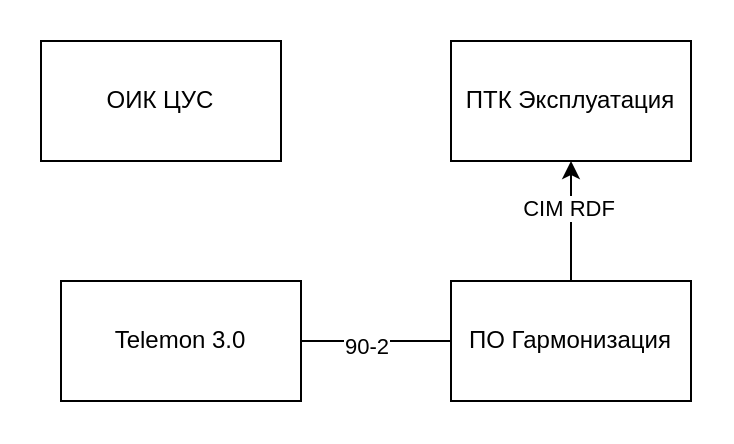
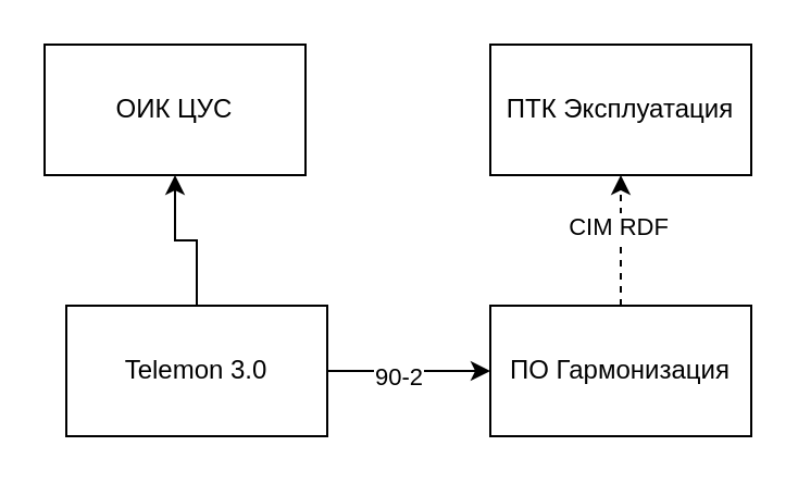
+ <mxCell id="6" value="" style="edgeStyle=orthogonalEdgeStyle;rounded=0;orthogonalLoop=1;jettySize=auto;html=1;" edge="1" parent="1" source="9" target="10"><mxGeometry relative="1" as="geometry" /></mxCell>
- <mxCell id="3" value="" style="edgeStyle=orthogonalEdgeStyle;rounded=0;orthogonalLoop=1;jettySize=auto;html=1;" edge="1" parent="1" source="5" target="2"><mxGeometry relative="1" as="geometry" /></mxCell>
+ <mxCell id="3" value="" style="edgeStyle=orthogonalEdgeStyle;rounded=0;orthogonalLoop=1;jettySize=auto;html=1;dashed=1;" edge="1" parent="1" source="5" target="2"><mxGeometry relative="1" as="geometry" /></mxCell>
- <mxCell id="7" value="" style="edgeStyle=orthogonalEdgeStyle;rounded=0;orthogonalLoop=1;jettySize=auto;html=1;endArrow=none;" edge="1" parent="1" source="9" target="5"><mxGeometry relative="1" as="geometry" /></mxCell>
+ <mxCell id="7" value="" style="edgeStyle=orthogonalEdgeStyle;rounded=0;orthogonalLoop=1;jettySize=auto;html=1;" edge="1" parent="1" source="9" target="5"><mxGeometry relative="1" as="geometry" /></mxCell>
